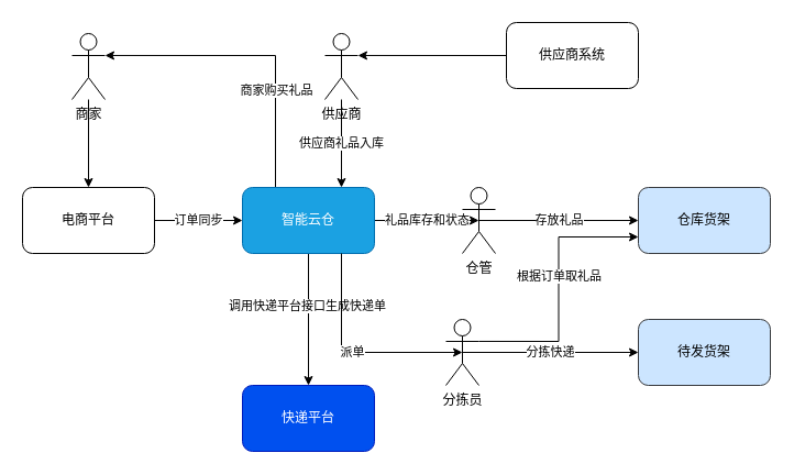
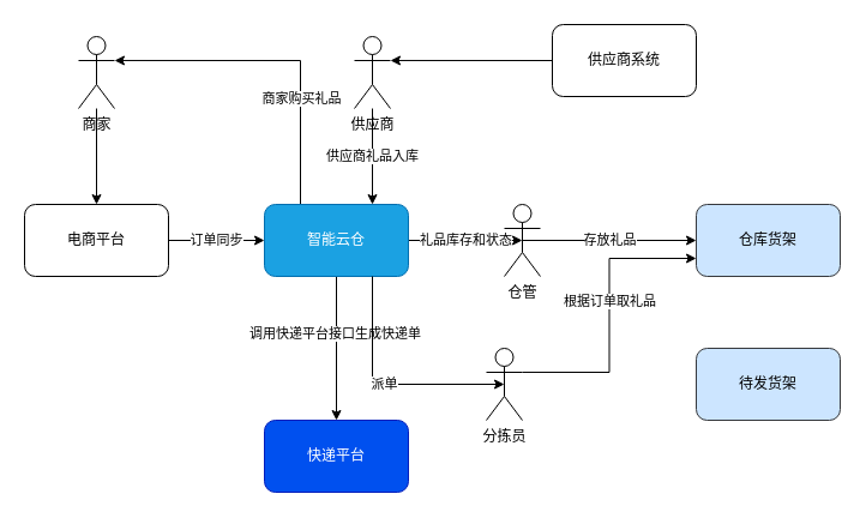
- <mxCell id="17" value="分拣快递" style="edgeStyle=orthogonalEdgeStyle;rounded=0;orthogonalLoop=1;jettySize=auto;html=1;exitX=0.5;exitY=0.5;exitDx=0;exitDy=0;exitPerimeter=0;entryX=0;entryY=0.5;entryDx=0;entryDy=0;" parent="1" source="20" target="25" edge="1"><mxGeometry relative="1" as="geometry" /></mxCell>
